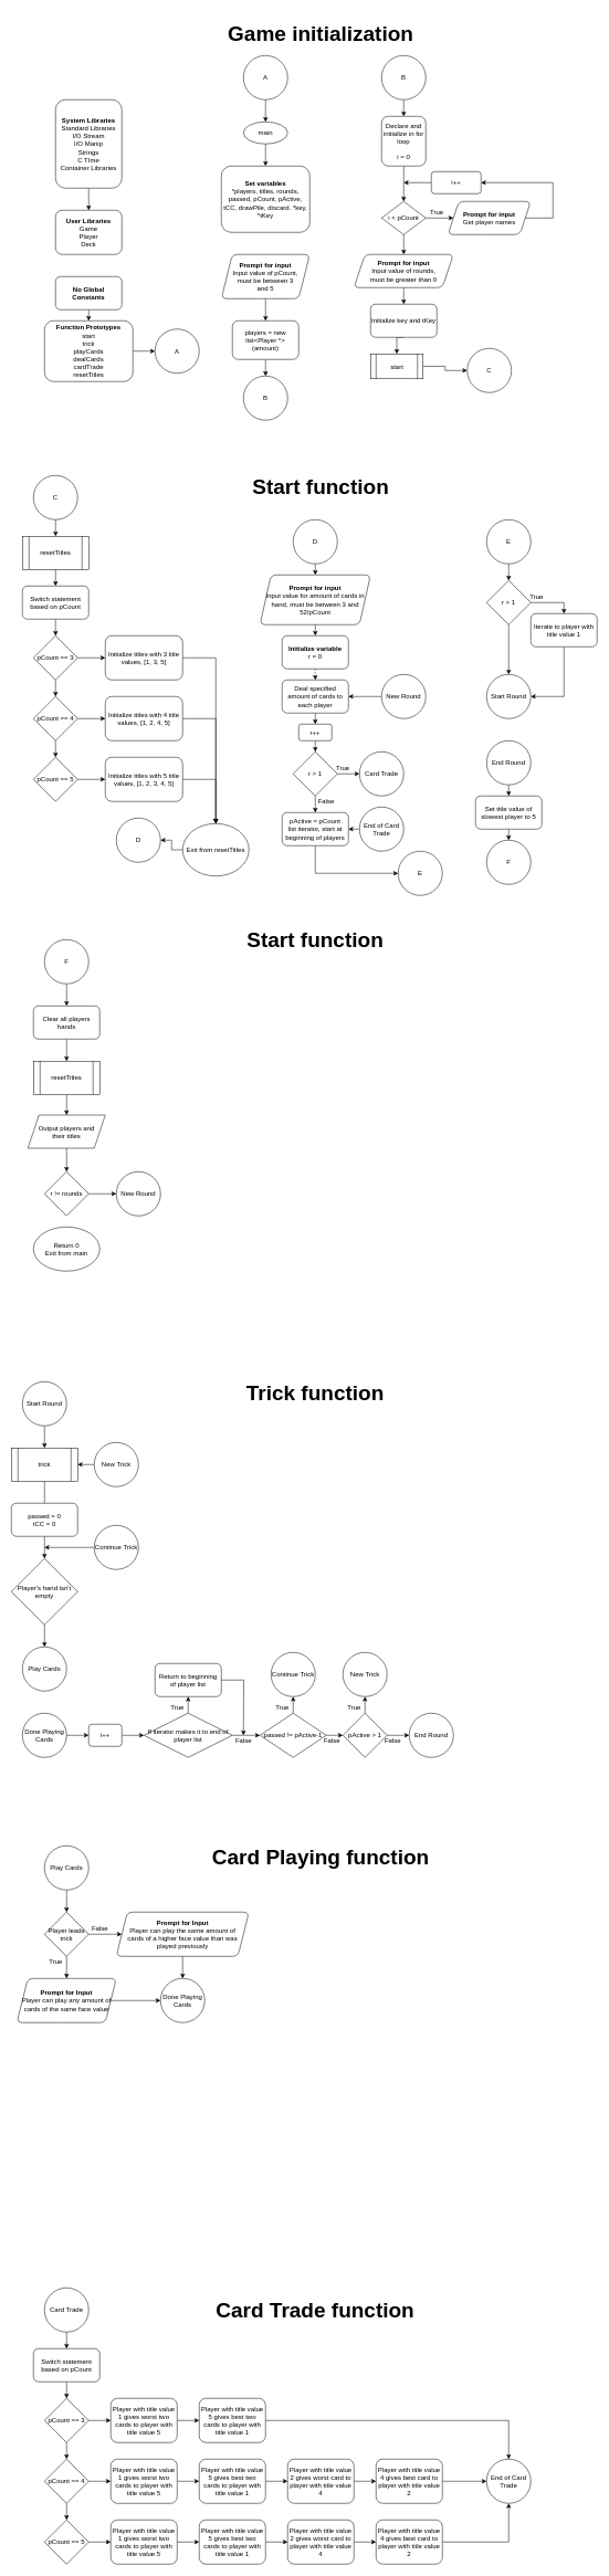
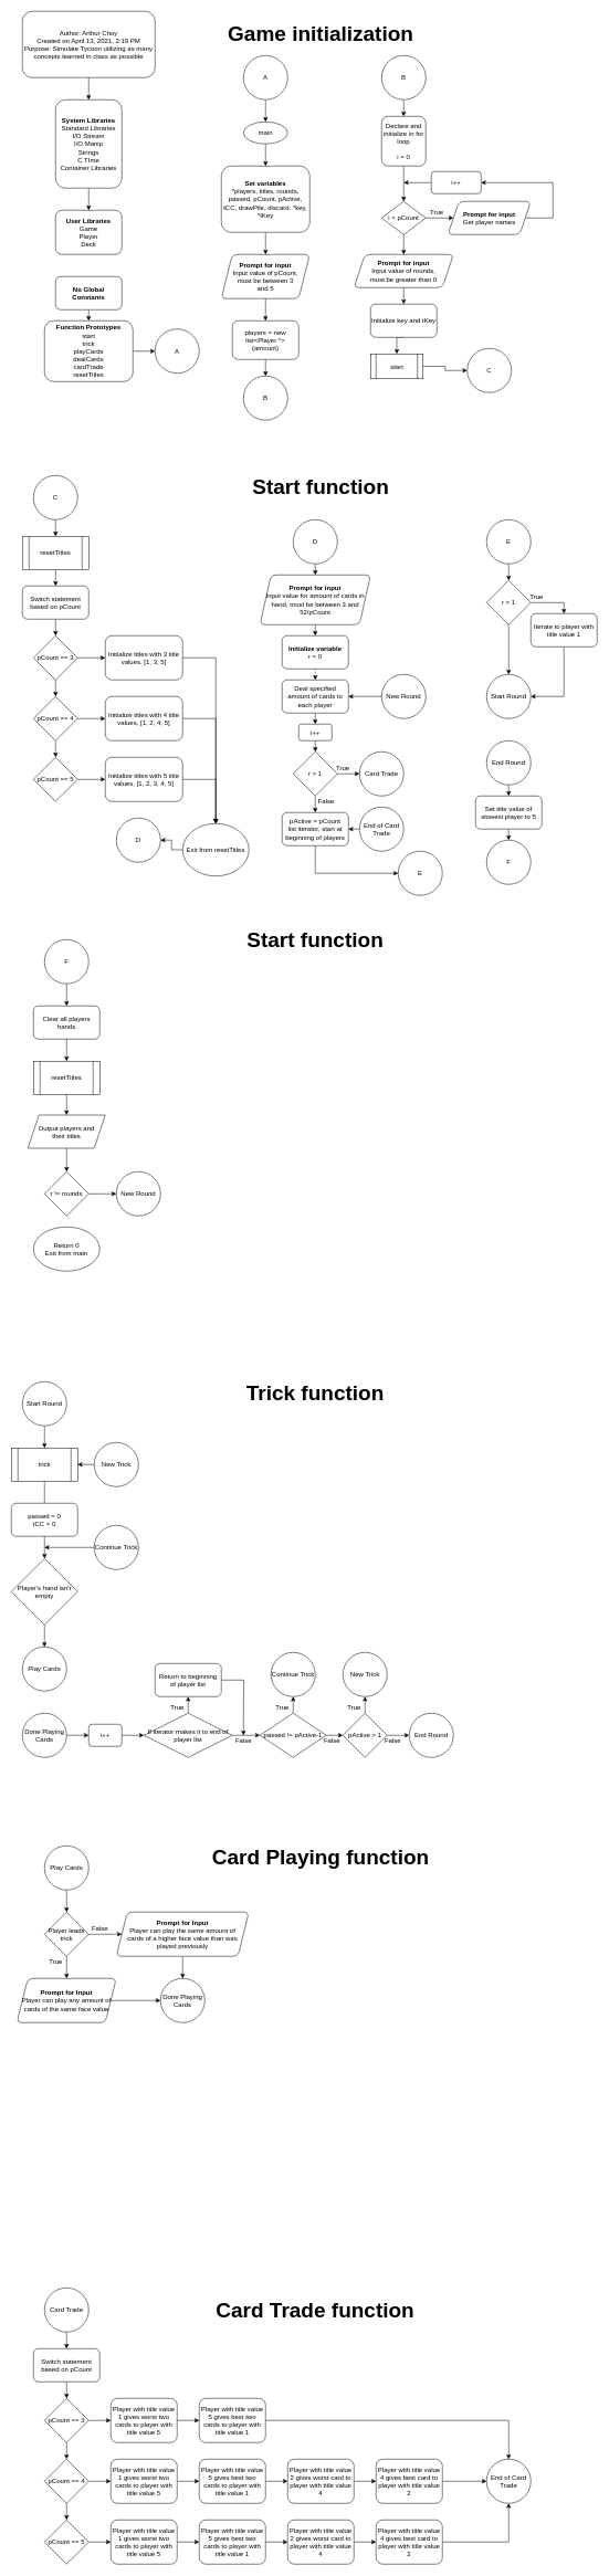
+ <mxCell id="3" value="Author: Arthur Choy&lt;br&gt;Created on April 13, 2021, 2:19 PM&lt;br&gt;Purpose: Simulate Tycoon utilizing as many concepts learned in class as possible" style="rounded=1;whiteSpace=wrap;html=1;fontSize=12;glass=0;strokeWidth=1;shadow=0;" parent="1" vertex="1"><mxGeometry x="40" y="20" width="240" height="120" as="geometry" /></mxCell>
+ <mxCell id="2" style="edgeStyle=orthogonalEdgeStyle;rounded=0;orthogonalLoop=1;jettySize=auto;html=1;exitX=0.5;exitY=1;exitDx=0;exitDy=0;entryX=0.5;entryY=0;entryDx=0;entryDy=0;" edge="1" parent="1" source="3" target="6"><mxGeometry relative="1" as="geometry" /></mxCell>
+ <mxCell id="18" style="edgeStyle=orthogonalEdgeStyle;rounded=0;orthogonalLoop=1;jettySize=auto;html=1;exitX=0.5;exitY=1;exitDx=0;exitDy=0;entryX=0.5;entryY=0;entryDx=0;entryDy=0;" edge="1" parent="1" source="19" target="21"><mxGeometry relative="1" as="geometry" /></mxCell>
